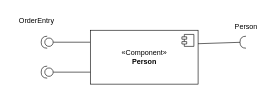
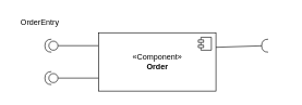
- <mxCell id="11" value="Person" style="text;html=1;align=center;verticalAlign=middle;resizable=0;points=[];autosize=1;strokeColor=none;fillColor=none;" vertex="1" parent="1"><mxGeometry x="380" y="30" width="60" height="30" as="geometry" /></mxCell>
- <mxCell id="4" value="«Component»&lt;br&gt;&lt;b&gt;Person&lt;/b&gt;" style="html=1;dropTarget=0;" vertex="1" parent="1"><mxGeometry x="150" y="50" width="180" height="90" as="geometry" /></mxCell>
+ <mxCell id="4" value="«Component»&lt;br&gt;&lt;b&gt;Order&lt;/b&gt;" style="html=1;dropTarget=0;" vertex="1" parent="1"><mxGeometry x="150" y="50" width="180" height="90" as="geometry" /></mxCell>
